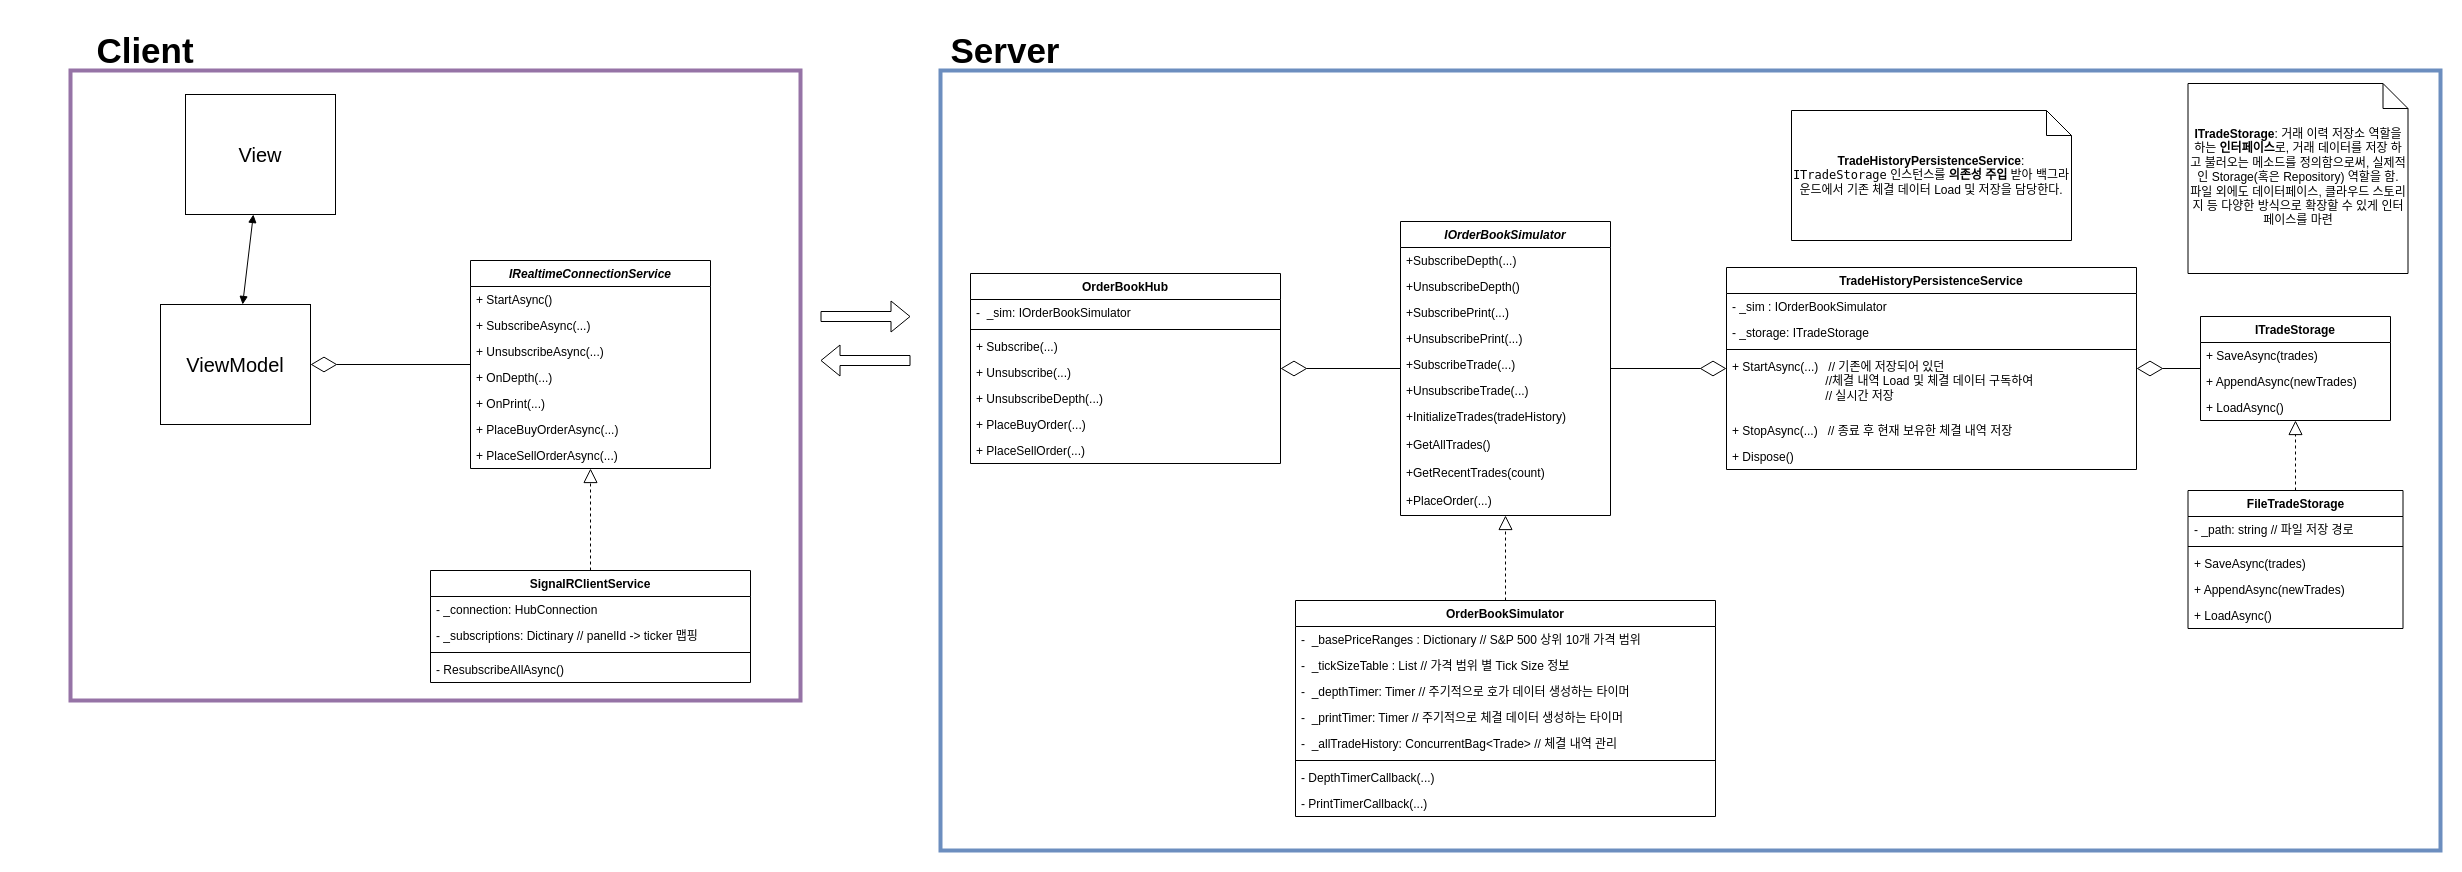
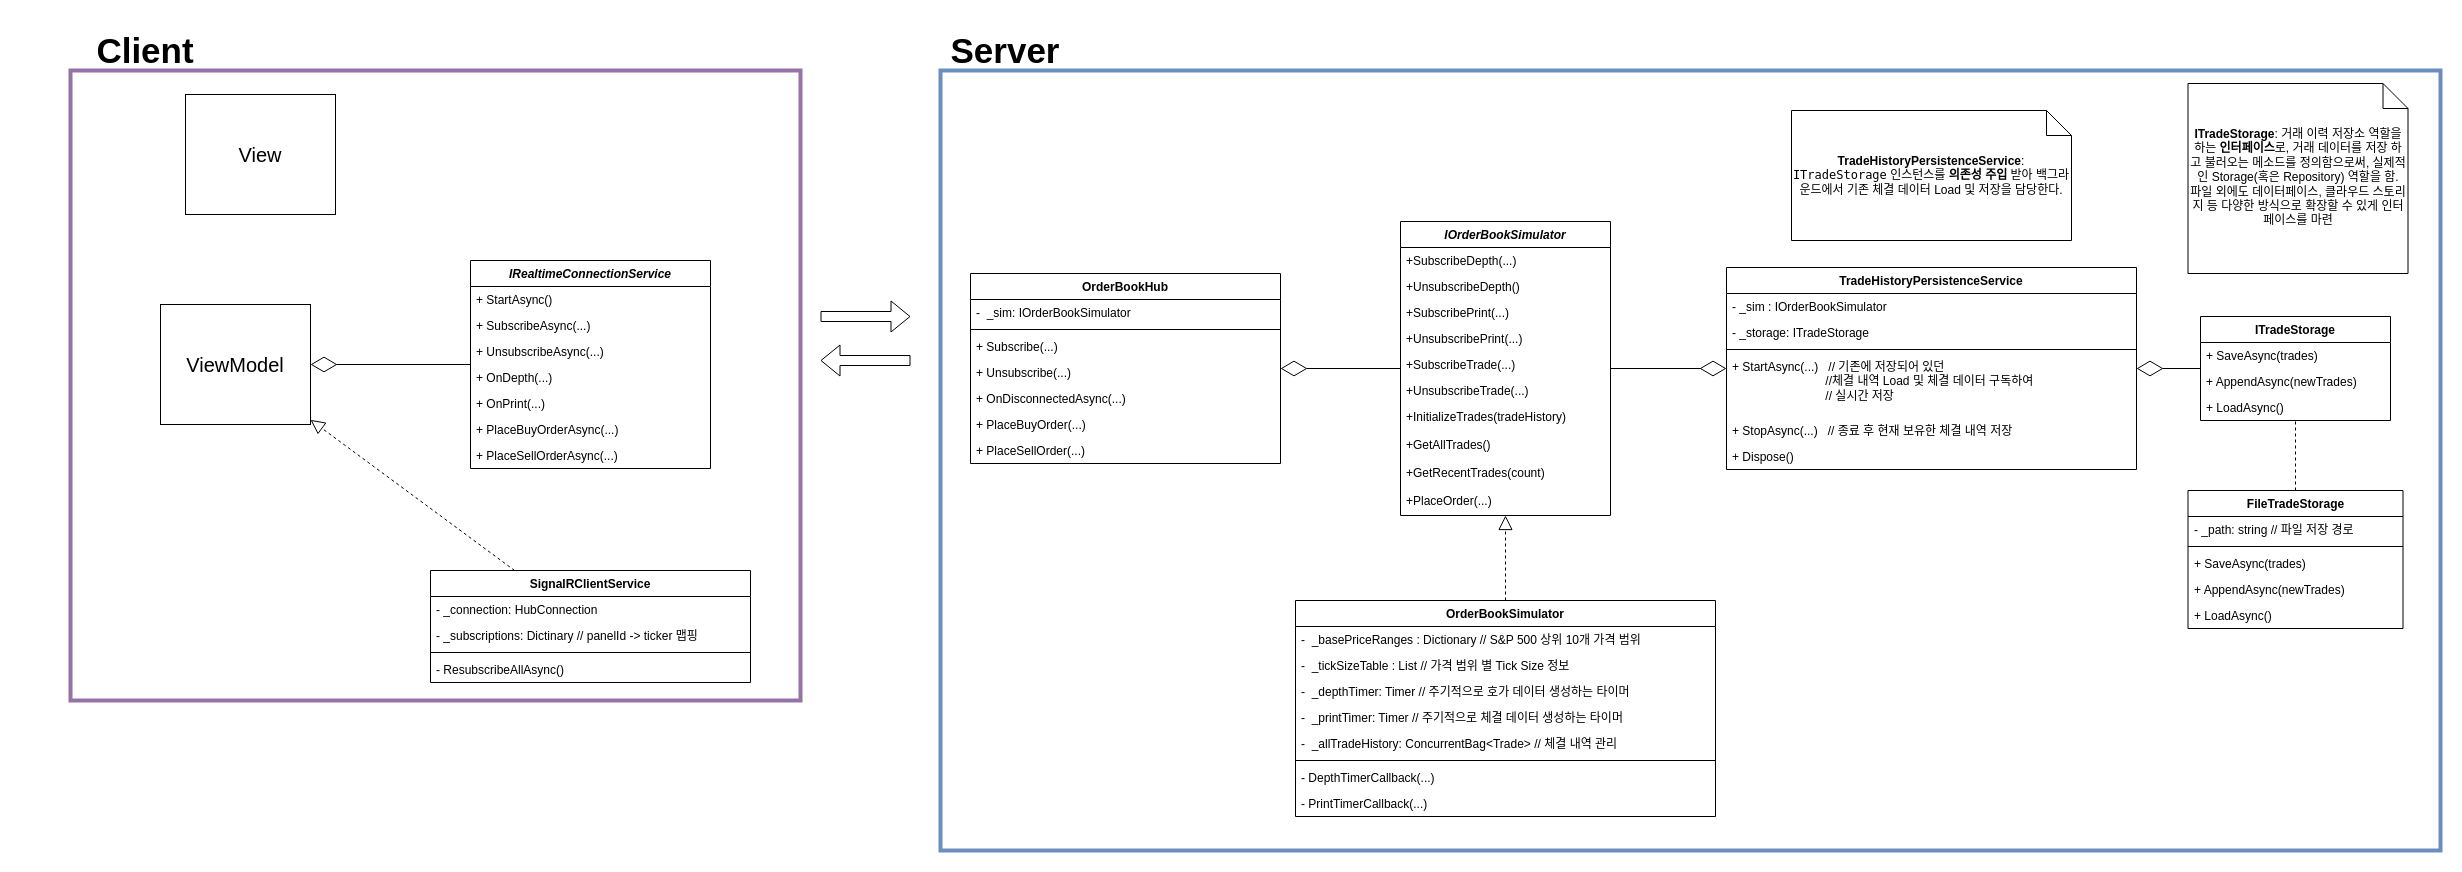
- <mxCell id="73" value="" style="endArrow=block;startArrow=block;endFill=1;startFill=1;html=1;rounded=0;" edge="1" parent="1" source="71" target="72"><mxGeometry width="160" relative="1" as="geometry"><mxPoint x="245" y="514" as="sourcePoint" /><mxPoint x="245" y="434" as="targetPoint" /></mxGeometry></mxCell>
- <mxCell id="9" value="+&amp;nbsp;UnsubscribeDepth(...)" style="text;strokeColor=none;fillColor=none;align=left;verticalAlign=top;spacingLeft=4;spacingRight=4;overflow=hidden;rotatable=0;points=[[0,0.5],[1,0.5]];portConstraint=eastwest;whiteSpace=wrap;html=1;" vertex="1" parent="4"><mxGeometry y="112" width="310" height="26" as="geometry" /></mxCell>
+ <mxCell id="9" value="+&amp;nbsp;OnDisconnectedAsync(...)" style="text;strokeColor=none;fillColor=none;align=left;verticalAlign=top;spacingLeft=4;spacingRight=4;overflow=hidden;rotatable=0;points=[[0,0.5],[1,0.5]];portConstraint=eastwest;whiteSpace=wrap;html=1;" vertex="1" parent="4"><mxGeometry y="112" width="310" height="26" as="geometry" /></mxCell>
- <mxCell id="53" value="" style="endArrow=block;dashed=1;endFill=0;endSize=12;html=1;rounded=0;" edge="1" parent="1" source="47" target="42"><mxGeometry width="160" relative="1" as="geometry"><mxPoint x="1515" y="610" as="sourcePoint" /><mxPoint x="1515" y="525" as="targetPoint" /></mxGeometry></mxCell>
+ <mxCell id="53" value="" style="endArrow=none;dashed=1;endFill=0;endSize=12;html=1;rounded=0;" edge="1" parent="1" source="47" target="42"><mxGeometry width="160" relative="1" as="geometry"><mxPoint x="1515" y="610" as="sourcePoint" /><mxPoint x="1515" y="525" as="targetPoint" /></mxGeometry></mxCell>
- <mxCell id="70" value="" style="endArrow=block;dashed=1;endFill=0;endSize=12;html=1;rounded=0;" edge="1" parent="1" source="65" target="57"><mxGeometry width="160" relative="1" as="geometry"><mxPoint x="1230" y="440" as="sourcePoint" /><mxPoint x="1390" y="440" as="targetPoint" /></mxGeometry></mxCell>
+ <mxCell id="70" value="" style="endArrow=block;dashed=1;endFill=0;endSize=12;html=1;rounded=0;" edge="1" parent="1" source="65" target="71"><mxGeometry width="160" relative="1" as="geometry"><mxPoint x="1230" y="440" as="sourcePoint" /><mxPoint x="1390" y="440" as="targetPoint" /></mxGeometry></mxCell>
